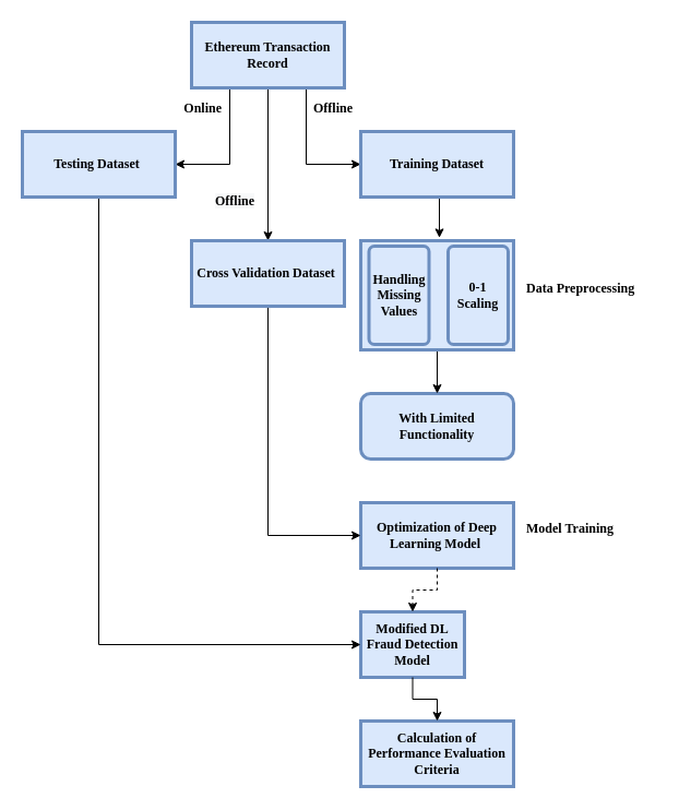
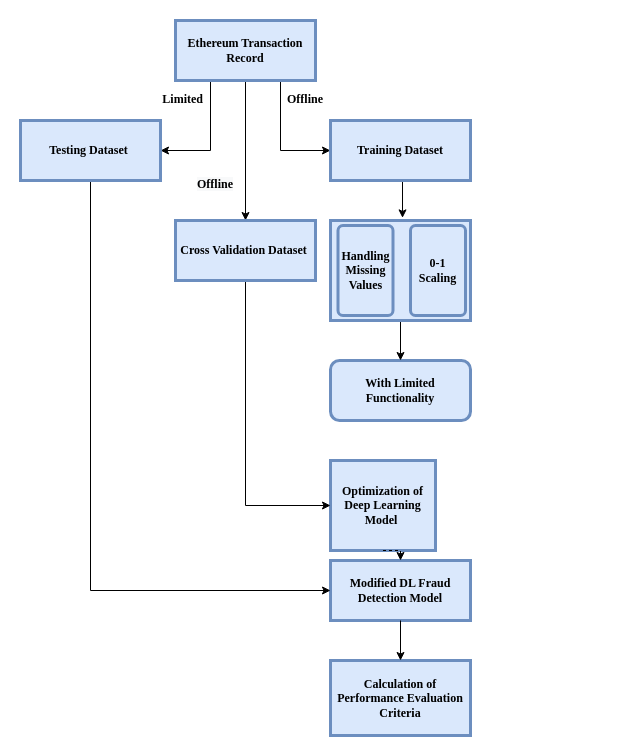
- <mxCell id="25" value="&lt;div style=&quot;&quot;&gt;&lt;span style=&quot;background-color: initial;&quot;&gt;Online&lt;/span&gt;&lt;/div&gt;" style="text;whiteSpace=wrap;html=1;align=right;fontStyle=1;fontFamily=Times New Roman;" parent="1" vertex="1"><mxGeometry x="85" y="85" width="120" height="40" as="geometry" /></mxCell>
+ <mxCell id="25" value="&lt;div style=&quot;&quot;&gt;&lt;span style=&quot;background-color: initial;&quot;&gt;Limited&lt;/span&gt;&lt;/div&gt;" style="text;whiteSpace=wrap;html=1;align=right;fontStyle=1;fontFamily=Times New Roman;" parent="1" vertex="1"><mxGeometry x="85" y="85" width="120" height="40" as="geometry" /></mxCell>
- <mxCell id="23" value="&lt;div style=&quot;text-align: center;&quot;&gt;&lt;span style=&quot;background-color: initial;&quot;&gt;Data Preprocessing&lt;/span&gt;&lt;/div&gt;" style="text;whiteSpace=wrap;html=1;fontStyle=1;fontFamily=Times New Roman;" parent="1" vertex="1"><mxGeometry x="480" y="250" width="120" height="40" as="geometry" /></mxCell>
- <mxCell id="16" value="&lt;font face=&quot;Times New Roman&quot;&gt;&lt;b&gt;Optimization of Deep Learning Model&amp;nbsp;&lt;/b&gt;&lt;/font&gt;" style="rounded=0;whiteSpace=wrap;html=1;flipV=1;flipH=0;fillColor=#dae8fc;strokeColor=#6c8ebf;strokeWidth=3;" parent="1" vertex="1"><mxGeometry x="330" y="460" width="140" height="60" as="geometry" /></mxCell>
+ <mxCell id="16" value="&lt;font face=&quot;Times New Roman&quot;&gt;&lt;b&gt;Optimization of Deep Learning Model&amp;nbsp;&lt;/b&gt;&lt;/font&gt;" style="rounded=0;whiteSpace=wrap;html=1;flipV=1;flipH=0;fillColor=#dae8fc;strokeColor=#6c8ebf;strokeWidth=3;" parent="1" vertex="1"><mxGeometry x="330" y="460" width="105" height="90" as="geometry" /></mxCell>
- <mxCell id="24" value="&lt;div style=&quot;text-align: center;&quot;&gt;&lt;span style=&quot;background-color: initial;&quot;&gt;Model Training&lt;/span&gt;&lt;/div&gt;" style="text;whiteSpace=wrap;html=1;fontStyle=1;fontFamily=Times New Roman;" parent="1" vertex="1"><mxGeometry x="480" y="470" width="120" height="40" as="geometry" /></mxCell>
- <mxCell id="18" value="&lt;font face=&quot;Times New Roman&quot;&gt;&lt;b&gt;Modified DL Fraud Detection Model&lt;/b&gt;&lt;/font&gt;" style="rounded=0;whiteSpace=wrap;html=1;flipV=1;flipH=0;fillColor=#dae8fc;strokeColor=#6c8ebf;strokeWidth=3;" parent="1" vertex="1"><mxGeometry x="330" y="560" width="95" height="60" as="geometry" /></mxCell>
+ <mxCell id="18" value="&lt;font face=&quot;Times New Roman&quot;&gt;&lt;b&gt;Modified DL Fraud Detection Model&lt;/b&gt;&lt;/font&gt;" style="rounded=0;whiteSpace=wrap;html=1;flipV=1;flipH=0;fillColor=#dae8fc;strokeColor=#6c8ebf;strokeWidth=3;" parent="1" vertex="1"><mxGeometry x="330" y="560" width="140" height="60" as="geometry" /></mxCell>
- <mxCell id="21" value="&lt;font face=&quot;Times New Roman&quot;&gt;&lt;b&gt;Calculation of Performance Evaluation Criteria&lt;/b&gt;&lt;/font&gt;" style="rounded=0;whiteSpace=wrap;html=1;flipV=1;flipH=0;fillColor=#dae8fc;strokeColor=#6c8ebf;strokeWidth=3;" parent="1" vertex="1"><mxGeometry x="330" y="660" width="140" height="60" as="geometry" /></mxCell>
+ <mxCell id="21" value="&lt;font face=&quot;Times New Roman&quot;&gt;&lt;b&gt;Calculation of Performance Evaluation Criteria&lt;/b&gt;&lt;/font&gt;" style="rounded=0;whiteSpace=wrap;html=1;flipV=1;flipH=0;fillColor=#dae8fc;strokeColor=#6c8ebf;strokeWidth=3;" parent="1" vertex="1"><mxGeometry x="330" y="660" width="140" height="75" as="geometry" /></mxCell>
